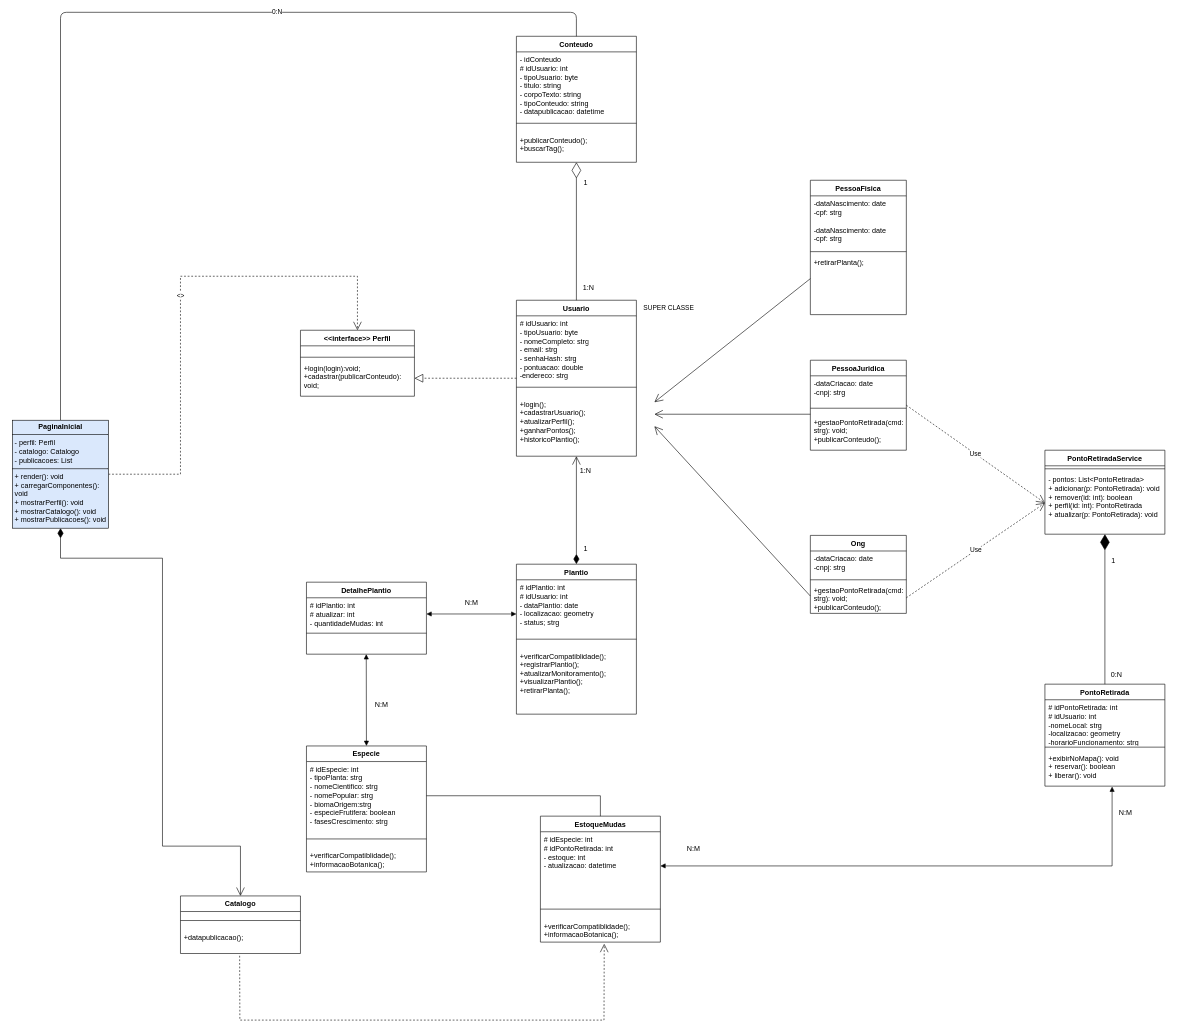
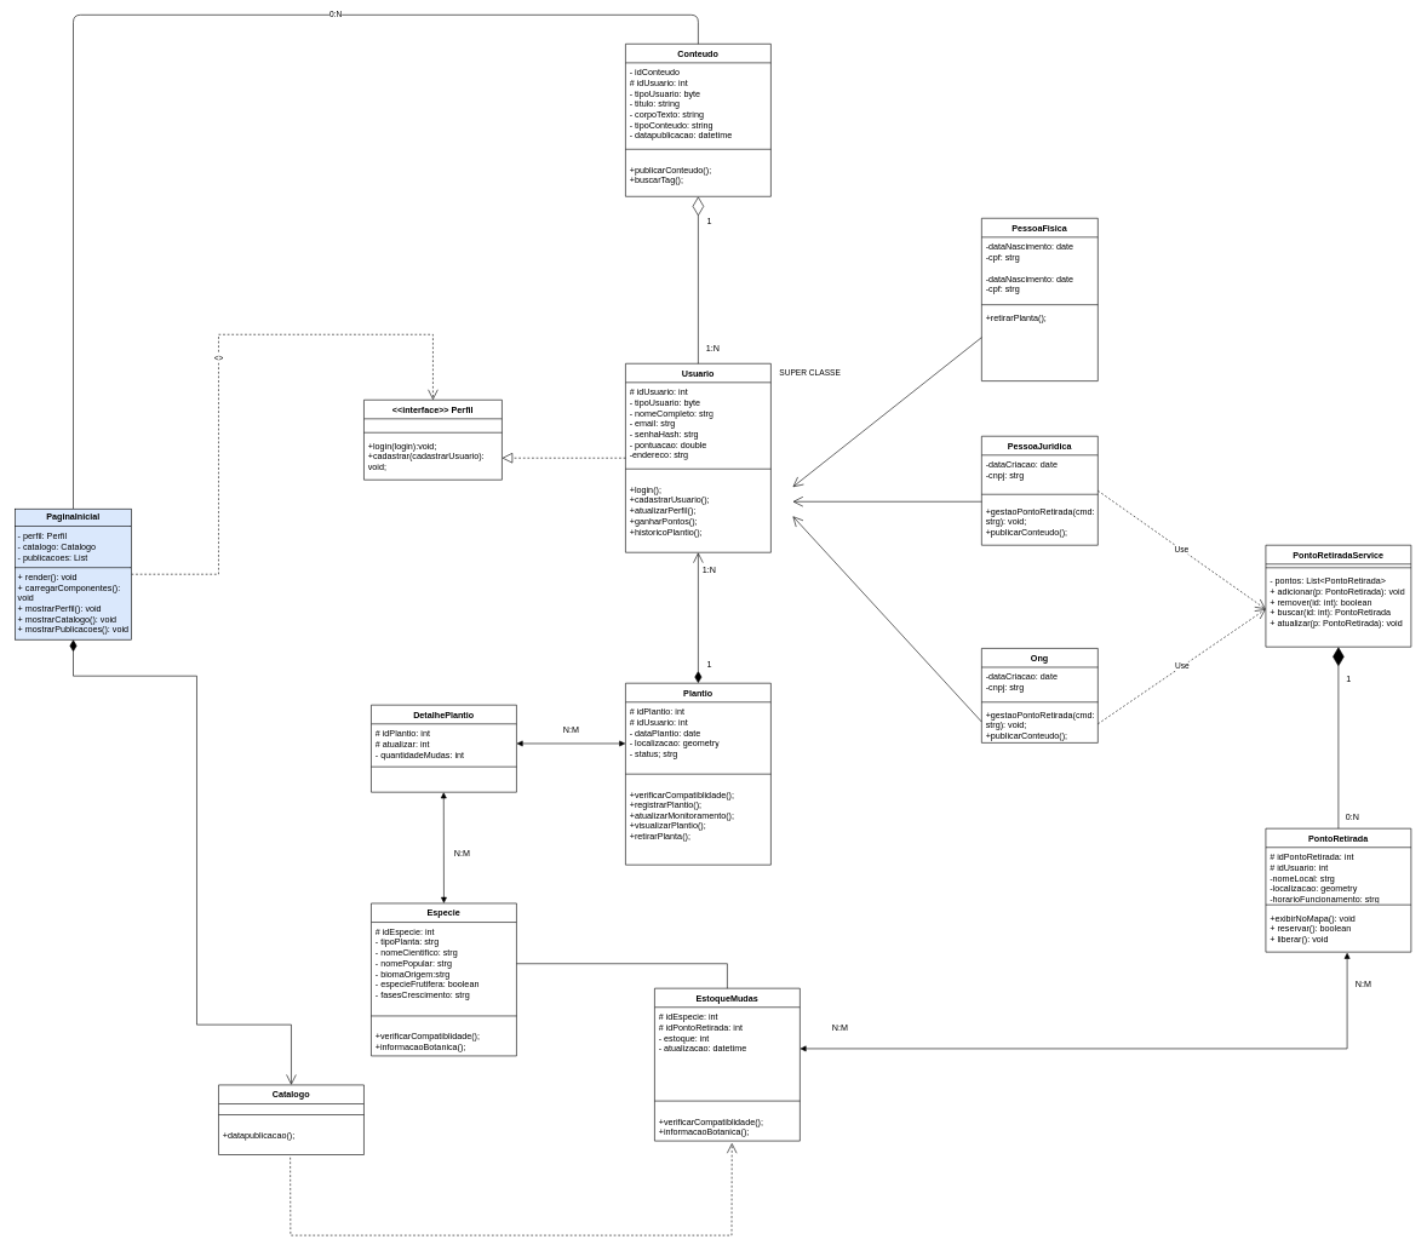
- <mxCell id="52" value="+login(login):void;&lt;div&gt;+cadastrar(publicarConteudo): void;&lt;/div&gt;" style="text;strokeColor=none;fillColor=none;align=left;verticalAlign=top;spacingLeft=4;spacingRight=4;overflow=hidden;rotatable=0;points=[[0,0.5],[1,0.5]];portConstraint=eastwest;whiteSpace=wrap;html=1;" parent="49" vertex="1"><mxGeometry y="50" width="190" height="60" as="geometry" /></mxCell>
+ <mxCell id="52" value="+login(login):void;&lt;div&gt;+cadastrar(cadastrarUsuario): void;&lt;/div&gt;" style="text;strokeColor=none;fillColor=none;align=left;verticalAlign=top;spacingLeft=4;spacingRight=4;overflow=hidden;rotatable=0;points=[[0,0.5],[1,0.5]];portConstraint=eastwest;whiteSpace=wrap;html=1;" parent="49" vertex="1"><mxGeometry y="50" width="190" height="60" as="geometry" /></mxCell>
- <mxCell id="45" value="&lt;div class=&quot;cm-line&quot;&gt;- pontos: List&amp;lt;PontoRetirada&amp;gt;&lt;/div&gt;&lt;div class=&quot;cm-line&quot;&gt;+ adicionar(p: PontoRetirada): void&lt;/div&gt;&lt;div class=&quot;cm-line&quot;&gt;+ remover(id: int): boolean&lt;/div&gt;&lt;div class=&quot;cm-line&quot;&gt;+ perfil(id: int): PontoRetirada&lt;/div&gt;&lt;div class=&quot;cm-line&quot;&gt;+ atualizar(p: PontoRetirada): void&lt;/div&gt;" style="text;strokeColor=none;fillColor=none;align=left;verticalAlign=top;spacingLeft=4;spacingRight=4;overflow=hidden;rotatable=0;points=[[0,0.5],[1,0.5]];portConstraint=eastwest;whiteSpace=wrap;html=1;" parent="43" vertex="1"><mxGeometry y="36" width="200" height="104" as="geometry" /></mxCell>
+ <mxCell id="45" value="&lt;div class=&quot;cm-line&quot;&gt;- pontos: List&amp;lt;PontoRetirada&amp;gt;&lt;/div&gt;&lt;div class=&quot;cm-line&quot;&gt;+ adicionar(p: PontoRetirada): void&lt;/div&gt;&lt;div class=&quot;cm-line&quot;&gt;+ remover(id: int): boolean&lt;/div&gt;&lt;div class=&quot;cm-line&quot;&gt;+ buscar(id: int): PontoRetirada&lt;/div&gt;&lt;div class=&quot;cm-line&quot;&gt;+ atualizar(p: PontoRetirada): void&lt;/div&gt;" style="text;strokeColor=none;fillColor=none;align=left;verticalAlign=top;spacingLeft=4;spacingRight=4;overflow=hidden;rotatable=0;points=[[0,0.5],[1,0.5]];portConstraint=eastwest;whiteSpace=wrap;html=1;" parent="43" vertex="1"><mxGeometry y="36" width="200" height="104" as="geometry" /></mxCell>
